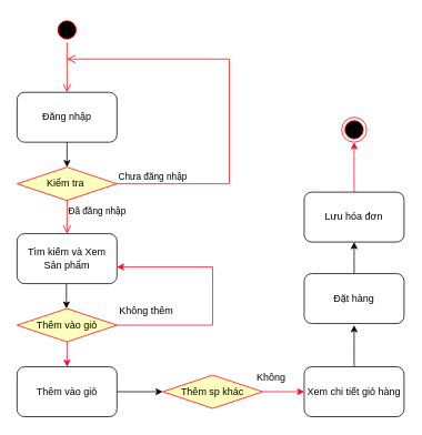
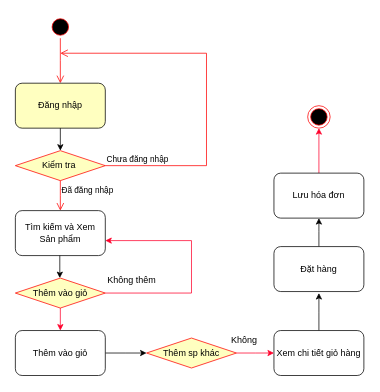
- <mxCell id="4" value="Đăng nhập" style="rounded=1;whiteSpace=wrap;html=1;" vertex="1" parent="1"><mxGeometry x="20" y="110" width="120" height="60" as="geometry" /></mxCell>
+ <mxCell id="4" value="Đăng nhập" style="rounded=1;whiteSpace=wrap;html=1;fillColor=#ffffc0;" vertex="1" parent="1"><mxGeometry x="20" y="110" width="120" height="60" as="geometry" /></mxCell>
